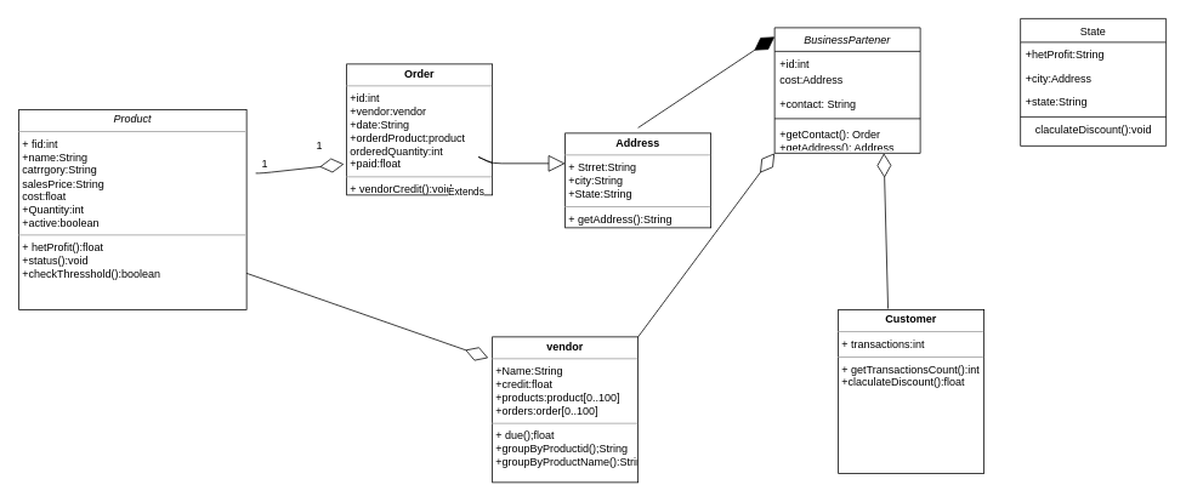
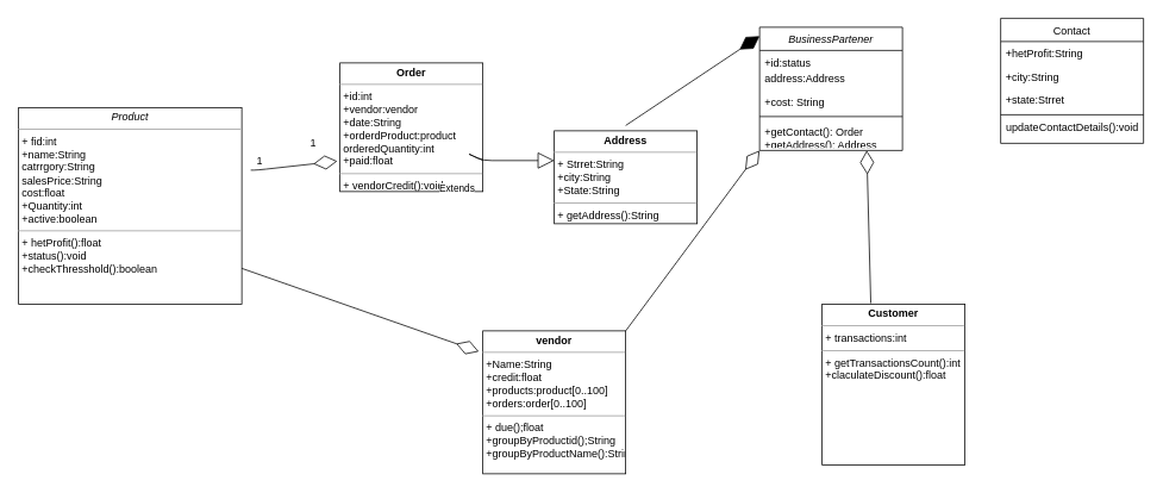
- <mxCell id="8" value="State" style="swimlane;fontStyle=0;align=center;verticalAlign=top;childLayout=stackLayout;horizontal=1;startSize=26;horizontalStack=0;resizeParent=1;resizeLast=0;collapsible=1;marginBottom=0;rounded=0;shadow=0;strokeWidth=1;" parent="1" vertex="1"><mxGeometry x="1120" y="20" width="160" height="140" as="geometry"><mxRectangle x="550" y="140" width="160" height="26" as="alternateBounds" /></mxGeometry></mxCell>
+ <mxCell id="8" value="Contact" style="swimlane;fontStyle=0;align=center;verticalAlign=top;childLayout=stackLayout;horizontal=1;startSize=26;horizontalStack=0;resizeParent=1;resizeLast=0;collapsible=1;marginBottom=0;rounded=0;shadow=0;strokeWidth=1;" parent="1" vertex="1"><mxGeometry x="1120" y="20" width="160" height="140" as="geometry"><mxRectangle x="550" y="140" width="160" height="26" as="alternateBounds" /></mxGeometry></mxCell>
- <mxCell id="3" value="+id:int" style="text;align=left;verticalAlign=top;spacingLeft=4;spacingRight=4;overflow=hidden;rotatable=0;points=[[0,0.5],[1,0.5]];portConstraint=eastwest;" parent="2" vertex="1"><mxGeometry y="26" width="160" height="18" as="geometry" /></mxCell>
+ <mxCell id="3" value="+id:status" style="text;align=left;verticalAlign=top;spacingLeft=4;spacingRight=4;overflow=hidden;rotatable=0;points=[[0,0.5],[1,0.5]];portConstraint=eastwest;" parent="2" vertex="1"><mxGeometry y="26" width="160" height="18" as="geometry" /></mxCell>
- <mxCell id="10" value="+city:Address&#10;" style="text;align=left;verticalAlign=top;spacingLeft=4;spacingRight=4;overflow=hidden;rotatable=0;points=[[0,0.5],[1,0.5]];portConstraint=eastwest;rounded=0;shadow=0;html=0;" parent="8" vertex="1"><mxGeometry y="52" width="160" height="26" as="geometry" /></mxCell>
+ <mxCell id="10" value="+city:String&#10;" style="text;align=left;verticalAlign=top;spacingLeft=4;spacingRight=4;overflow=hidden;rotatable=0;points=[[0,0.5],[1,0.5]];portConstraint=eastwest;rounded=0;shadow=0;html=0;" parent="8" vertex="1"><mxGeometry y="52" width="160" height="26" as="geometry" /></mxCell>
- <mxCell id="4" value="cost:Address" style="text;align=left;verticalAlign=top;spacingLeft=4;spacingRight=4;overflow=hidden;rotatable=0;points=[[0,0.5],[1,0.5]];portConstraint=eastwest;rounded=0;shadow=0;html=0;" parent="2" vertex="1"><mxGeometry y="44" width="160" height="26" as="geometry" /></mxCell>
+ <mxCell id="4" value="address:Address" style="text;align=left;verticalAlign=top;spacingLeft=4;spacingRight=4;overflow=hidden;rotatable=0;points=[[0,0.5],[1,0.5]];portConstraint=eastwest;rounded=0;shadow=0;html=0;" parent="2" vertex="1"><mxGeometry y="44" width="160" height="26" as="geometry" /></mxCell>
- <mxCell id="11" value="+state:String" style="text;align=left;verticalAlign=top;spacingLeft=4;spacingRight=4;overflow=hidden;rotatable=0;points=[[0,0.5],[1,0.5]];portConstraint=eastwest;rounded=0;shadow=0;html=0;" parent="8" vertex="1"><mxGeometry y="78" width="160" height="26" as="geometry" /></mxCell>
+ <mxCell id="11" value="+state:Strret" style="text;align=left;verticalAlign=top;spacingLeft=4;spacingRight=4;overflow=hidden;rotatable=0;points=[[0,0.5],[1,0.5]];portConstraint=eastwest;rounded=0;shadow=0;html=0;" parent="8" vertex="1"><mxGeometry y="78" width="160" height="26" as="geometry" /></mxCell>
- <mxCell id="5" value="+contact: String" style="text;align=left;verticalAlign=top;spacingLeft=4;spacingRight=4;overflow=hidden;rotatable=0;points=[[0,0.5],[1,0.5]];portConstraint=eastwest;rounded=0;shadow=0;html=0;" parent="2" vertex="1"><mxGeometry y="70" width="160" height="26" as="geometry" /></mxCell>
+ <mxCell id="5" value="+cost: String" style="text;align=left;verticalAlign=top;spacingLeft=4;spacingRight=4;overflow=hidden;rotatable=0;points=[[0,0.5],[1,0.5]];portConstraint=eastwest;rounded=0;shadow=0;html=0;" parent="2" vertex="1"><mxGeometry y="70" width="160" height="26" as="geometry" /></mxCell>
- <mxCell id="13" value="claculateDiscount():void" style="text;html=1;align=center;verticalAlign=middle;resizable=0;points=[];autosize=1;" vertex="1" parent="8"><mxGeometry y="112" width="160" height="20" as="geometry" /></mxCell>
+ <mxCell id="13" value="updateContactDetails():void" style="text;html=1;align=center;verticalAlign=middle;resizable=0;points=[];autosize=1;" vertex="1" parent="8"><mxGeometry y="112" width="160" height="20" as="geometry" /></mxCell>
